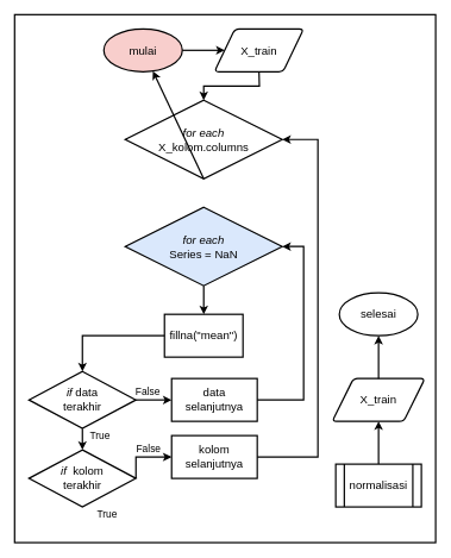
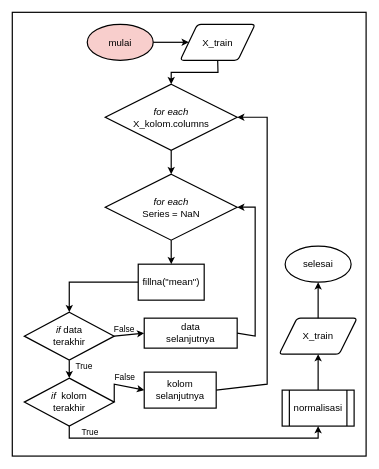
- <mxCell id="14" value="" style="endArrow=classic;html=1;strokeWidth=2;exitX=0.5;exitY=1;exitDx=0;exitDy=0;" edge="1" parent="2" source="10" target="8"><mxGeometry width="50" height="50" as="geometry"><mxPoint x="265" y="280" as="sourcePoint" /><mxPoint x="315" y="230" as="targetPoint" /></mxGeometry></mxCell>
+ <mxCell id="14" value="" style="endArrow=classic;html=1;strokeWidth=2;exitX=0.5;exitY=1;exitDx=0;exitDy=0;entryX=0.5;entryY=0;entryDx=0;entryDy=0;" edge="1" parent="2" source="10" target="13"><mxGeometry width="50" height="50" as="geometry"><mxPoint x="265" y="280" as="sourcePoint" /><mxPoint x="315" y="230" as="targetPoint" /></mxGeometry></mxCell>
- <mxCell id="13" value="&lt;font style=&quot;font-size: 16px&quot;&gt;&lt;i&gt;for each&lt;/i&gt;&lt;br&gt;Series = NaN&lt;/font&gt;" style="rhombus;whiteSpace=wrap;html=1;strokeWidth=2;fillColor=#dae8fc;" vertex="1" parent="2"><mxGeometry x="155" y="270" width="220" height="110" as="geometry" /></mxCell>
+ <mxCell id="13" value="&lt;font style=&quot;font-size: 16px&quot;&gt;&lt;i&gt;for each&lt;/i&gt;&lt;br&gt;Series = NaN&lt;/font&gt;" style="rhombus;whiteSpace=wrap;html=1;strokeWidth=2;" vertex="1" parent="2"><mxGeometry x="155" y="270" width="220" height="110" as="geometry" /></mxCell>
- <mxCell id="18" value="&lt;font style=&quot;font-size: 16px&quot;&gt;data&lt;br&gt;selanjutnya&lt;/font&gt;" style="rounded=0;whiteSpace=wrap;html=1;strokeWidth=2;" vertex="1" parent="2"><mxGeometry x="220" y="510" width="120" height="60" as="geometry" /></mxCell>
+ <mxCell id="18" value="&lt;font style=&quot;font-size: 16px&quot;&gt;data&lt;br&gt;selanjutnya&lt;/font&gt;" style="rounded=0;whiteSpace=wrap;html=1;strokeWidth=2;" vertex="1" parent="2"><mxGeometry x="220" y="510" width="155" height="50" as="geometry" /></mxCell>
- <mxCell id="20" value="&lt;font style=&quot;font-size: 16px&quot;&gt;kolom&lt;br&gt;selanjutnya&lt;/font&gt;" style="rounded=0;whiteSpace=wrap;html=1;strokeWidth=2;" vertex="1" parent="2"><mxGeometry x="220" y="590" width="120" height="60" as="geometry" /></mxCell>
+ <mxCell id="20" value="&lt;font style=&quot;font-size: 16px&quot;&gt;kolom&lt;br&gt;selanjutnya&lt;/font&gt;" style="rounded=0;whiteSpace=wrap;html=1;strokeWidth=2;" vertex="1" parent="2"><mxGeometry x="220" y="600" width="120" height="60" as="geometry" /></mxCell>
+ <mxCell id="27" value="" style="endArrow=classic;html=1;exitX=0.5;exitY=1;exitDx=0;exitDy=0;entryX=0.5;entryY=1;entryDx=0;entryDy=0;rounded=0;strokeWidth=2;" edge="1" parent="2" source="19" target="5"><mxGeometry width="50" height="50" as="geometry"><mxPoint x="420" y="660" as="sourcePoint" /><mxPoint x="470" y="610" as="targetPoint" /><Array as="points"><mxPoint x="95" y="710" /><mxPoint x="510" y="710" /></Array></mxGeometry></mxCell>
